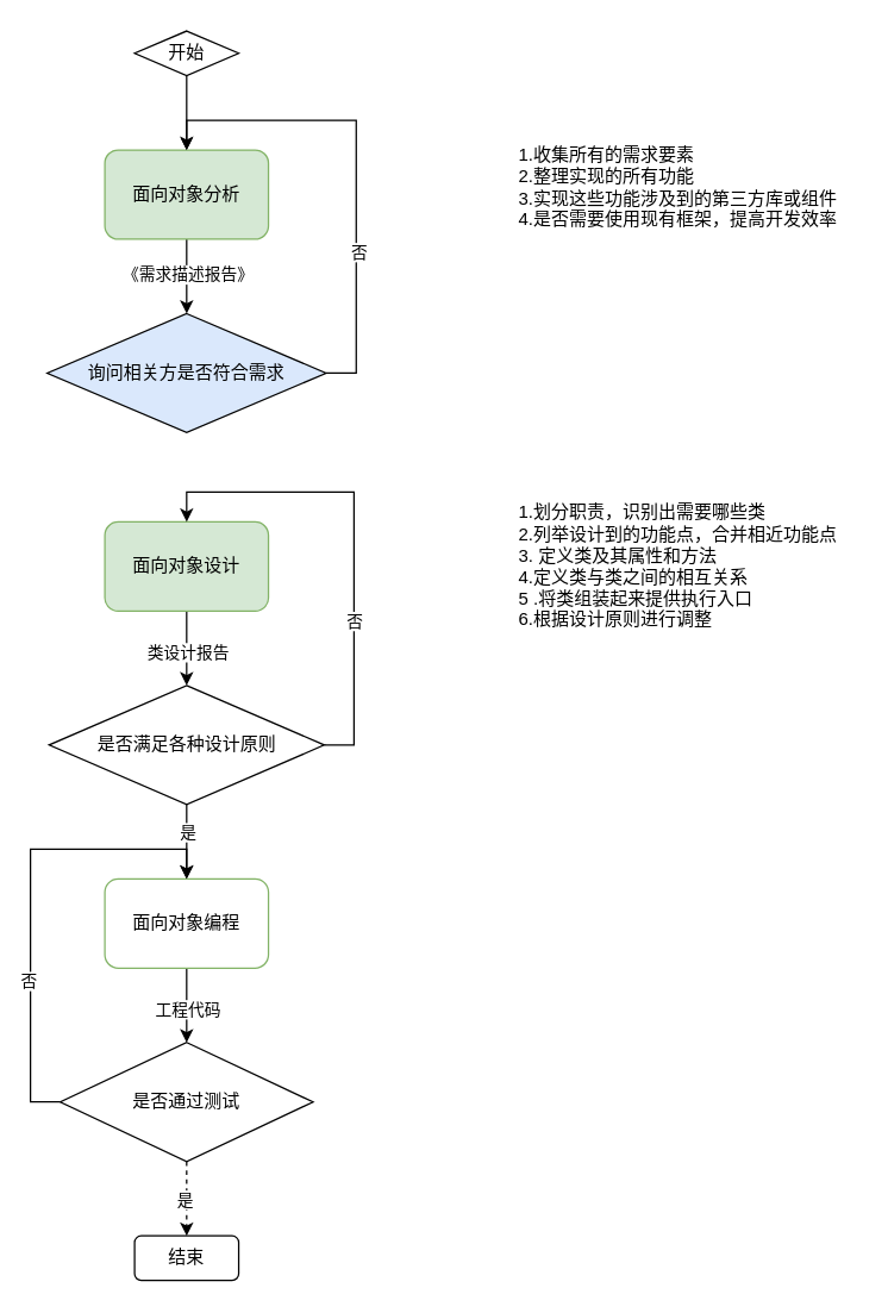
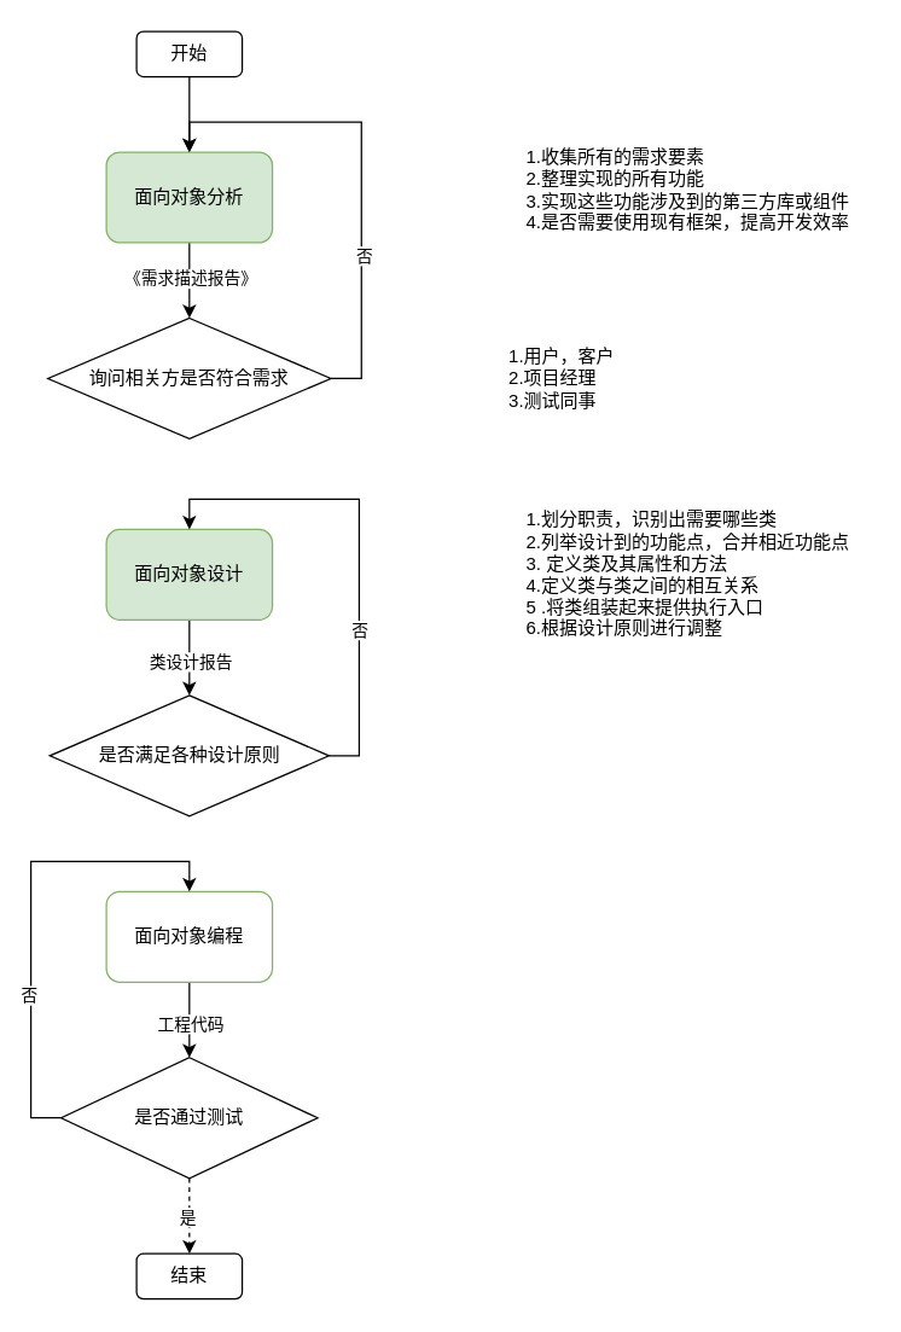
- <mxCell id="12" value="开始" style="rhombus;whiteSpace=wrap;html=1;" parent="1" vertex="1"><mxGeometry x="90" y="20" width="70" height="30" as="geometry" /></mxCell>
+ <mxCell id="12" value="开始" style="rounded=1;whiteSpace=wrap;html=1;" parent="1" vertex="1"><mxGeometry x="90" y="20" width="70" height="30" as="geometry" /></mxCell>
- <mxCell id="11" style="edgeStyle=orthogonalEdgeStyle;rounded=0;orthogonalLoop=1;jettySize=auto;html=1;exitX=0.5;exitY=1;exitDx=0;exitDy=0;entryX=0.5;entryY=0;entryDx=0;entryDy=0;endArrow=open;" parent="1" source="12" target="4" edge="1"><mxGeometry relative="1" as="geometry" /></mxCell>
+ <mxCell id="11" style="edgeStyle=orthogonalEdgeStyle;rounded=0;orthogonalLoop=1;jettySize=auto;html=1;exitX=0.5;exitY=1;exitDx=0;exitDy=0;entryX=0.5;entryY=0;entryDx=0;entryDy=0;" parent="1" source="12" target="4" edge="1"><mxGeometry relative="1" as="geometry" /></mxCell>
- <mxCell id="16" value="询问相关方是否符合需求" style="rhombus;whiteSpace=wrap;html=1;fillColor=#dae8fc;" parent="1" vertex="1"><mxGeometry x="31.25" y="210" width="187.5" height="80" as="geometry" /></mxCell>
+ <mxCell id="16" value="询问相关方是否符合需求" style="rhombus;whiteSpace=wrap;html=1;" parent="1" vertex="1"><mxGeometry x="31.25" y="210" width="187.5" height="80" as="geometry" /></mxCell>
+ <mxCell id="17" value="1.用户，客户&lt;br&gt;2.项目经理&lt;br&gt;3.测试同事" style="text;html=1;align=left;verticalAlign=middle;resizable=0;points=[];autosize=1;strokeColor=none;fillColor=none;" parent="1" vertex="1"><mxGeometry x="335" y="220" width="90" height="60" as="geometry" /></mxCell>
- <mxCell id="19" style="edgeStyle=orthogonalEdgeStyle;rounded=0;orthogonalLoop=1;jettySize=auto;html=1;exitX=0.5;exitY=1;exitDx=0;exitDy=0;entryX=0.5;entryY=0;entryDx=0;entryDy=0;" parent="1" source="23" target="10" edge="1"><mxGeometry relative="1" as="geometry" /></mxCell>
- <mxCell id="20" value="是" style="edgeLabel;html=1;align=center;verticalAlign=middle;resizable=0;points=[];" parent="19" vertex="1" connectable="0"><mxGeometry x="-0.274" y="2" relative="1" as="geometry"><mxPoint x="-2" as="offset" /></mxGeometry></mxCell>
